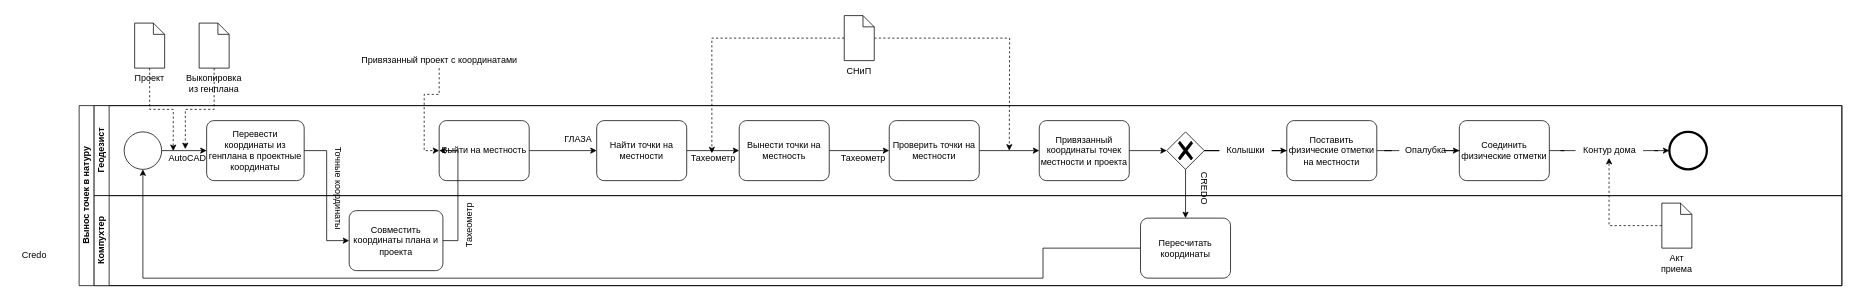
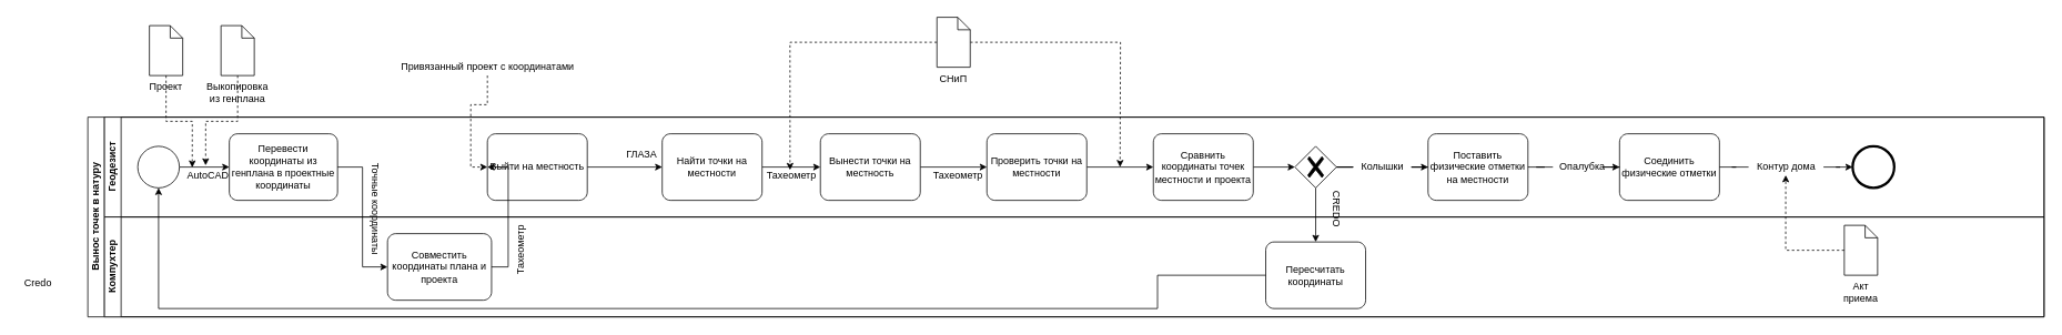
- <mxCell id="31" value="Привязанный координаты точек местности и проекта" style="points=[[0.25,0,0],[0.5,0,0],[0.75,0,0],[1,0.25,0],[1,0.5,0],[1,0.75,0],[0.75,1,0],[0.5,1,0],[0.25,1,0],[0,0.75,0],[0,0.5,0],[0,0.25,0]];shape=mxgraph.bpmn.task;whiteSpace=wrap;rectStyle=rounded;size=10;taskMarker=abstract;" vertex="1" parent="3"><mxGeometry x="1260" y="20" width="120" height="80" as="geometry" /></mxCell>
+ <mxCell id="31" value="Сравнить координаты точек местности и проекта" style="points=[[0.25,0,0],[0.5,0,0],[0.75,0,0],[1,0.25,0],[1,0.5,0],[1,0.75,0],[0.75,1,0],[0.5,1,0],[0.25,1,0],[0,0.75,0],[0,0.5,0],[0,0.25,0]];shape=mxgraph.bpmn.task;whiteSpace=wrap;rectStyle=rounded;size=10;taskMarker=abstract;" vertex="1" parent="3"><mxGeometry x="1260" y="20" width="120" height="80" as="geometry" /></mxCell>
